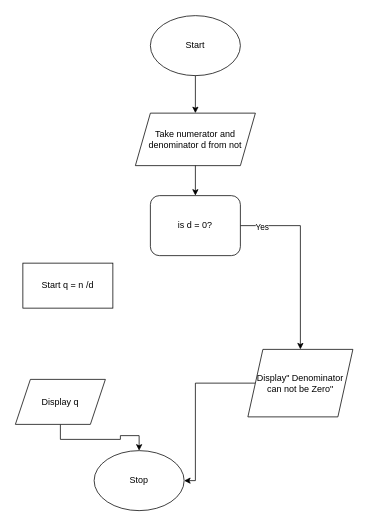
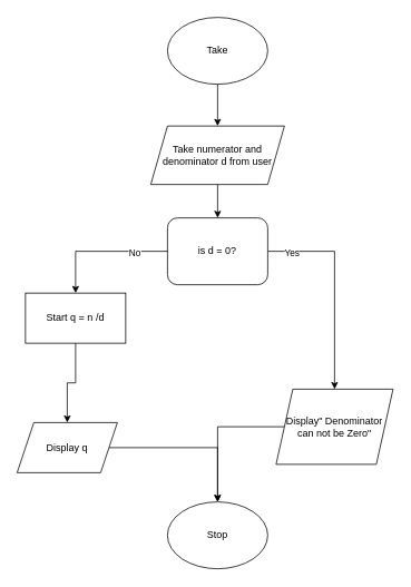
- <mxCell id="2" value="Start" style="ellipse;whiteSpace=wrap;html=1;" vertex="1" parent="1"><mxGeometry x="200" y="20" width="120" height="80" as="geometry" /></mxCell>
+ <mxCell id="2" value="Take" style="ellipse;whiteSpace=wrap;html=1;" vertex="1" parent="1"><mxGeometry x="200" y="20" width="120" height="80" as="geometry" /></mxCell>
- <mxCell id="3" value="Take numerator and denominator d from not" style="shape=parallelogram;perimeter=parallelogramPerimeter;whiteSpace=wrap;html=1;fixedSize=1;" vertex="1" parent="1"><mxGeometry x="180" y="150" width="160" height="70" as="geometry" /></mxCell>
+ <mxCell id="3" value="Take numerator and denominator d from user" style="shape=parallelogram;perimeter=parallelogramPerimeter;whiteSpace=wrap;html=1;fixedSize=1;" vertex="1" parent="1"><mxGeometry x="180" y="150" width="160" height="70" as="geometry" /></mxCell>
+ <mxCell id="7" style="edgeStyle=orthogonalEdgeStyle;rounded=0;orthogonalLoop=1;jettySize=auto;html=1;entryX=0.5;entryY=0;entryDx=0;entryDy=0;" edge="1" parent="1" source="9" target="15"><mxGeometry relative="1" as="geometry" /></mxCell>
+ <mxCell id="8" value="No" style="edgeLabel;html=1;align=center;verticalAlign=middle;resizable=0;points=[];" vertex="1" connectable="0" parent="7"><mxGeometry x="-0.5" y="1" relative="1" as="geometry"><mxPoint as="offset" /></mxGeometry></mxCell>
+ <mxCell id="14" value="" style="edgeStyle=orthogonalEdgeStyle;rounded=0;orthogonalLoop=1;jettySize=auto;html=1;" edge="1" parent="1" source="15" target="17"><mxGeometry relative="1" as="geometry" /></mxCell>
- <mxCell id="13" value="Stop" style="ellipse;whiteSpace=wrap;html=1;" vertex="1" parent="1"><mxGeometry x="125" y="600" width="120" height="80" as="geometry" /></mxCell>
+ <mxCell id="13" value="Stop" style="ellipse;whiteSpace=wrap;html=1;" vertex="1" parent="1"><mxGeometry x="200" y="600" width="120" height="80" as="geometry" /></mxCell>
